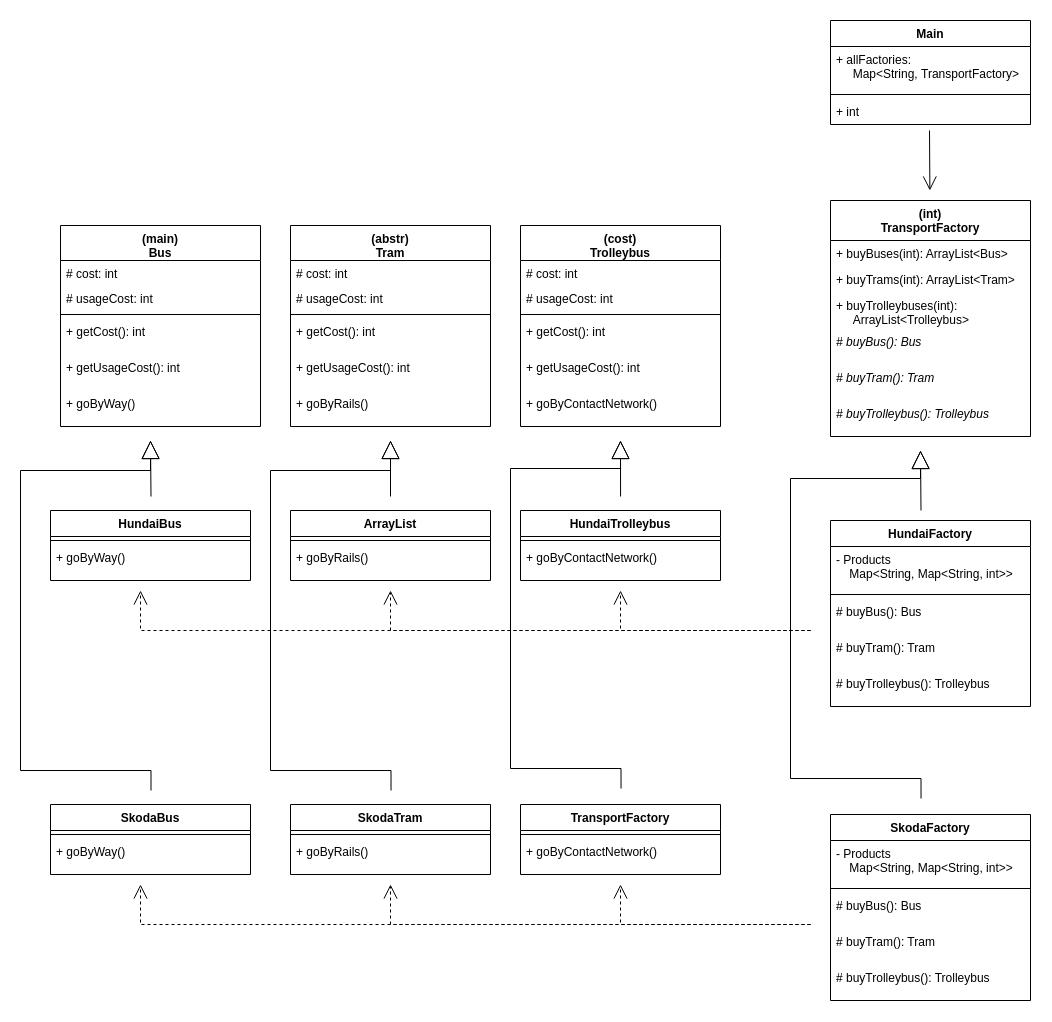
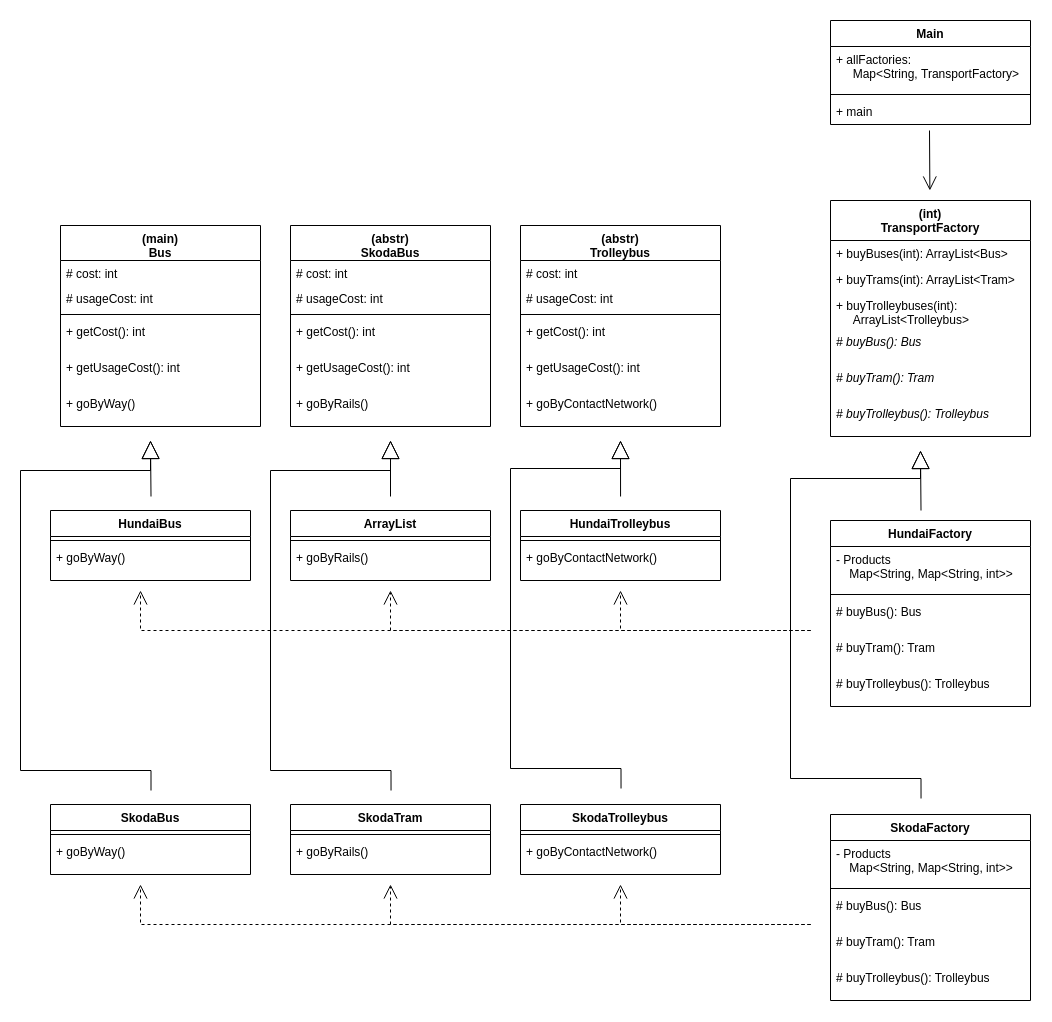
- <mxCell id="5" value="+ int" style="text;strokeColor=none;fillColor=none;align=left;verticalAlign=top;spacingLeft=4;spacingRight=4;overflow=hidden;rotatable=0;points=[[0,0.5],[1,0.5]];portConstraint=eastwest;" vertex="1" parent="2"><mxGeometry y="78" width="200" height="26" as="geometry" /></mxCell>
+ <mxCell id="5" value="+ main" style="text;strokeColor=none;fillColor=none;align=left;verticalAlign=top;spacingLeft=4;spacingRight=4;overflow=hidden;rotatable=0;points=[[0,0.5],[1,0.5]];portConstraint=eastwest;" vertex="1" parent="2"><mxGeometry y="78" width="200" height="26" as="geometry" /></mxCell>
- <mxCell id="28" value="(abstr)&#10;Tram" style="swimlane;fontStyle=1;align=center;verticalAlign=top;childLayout=stackLayout;horizontal=1;startSize=35;horizontalStack=0;resizeParent=1;resizeParentMax=0;resizeLast=0;collapsible=1;marginBottom=0;" vertex="1" parent="1"><mxGeometry x="290" y="225" width="200" height="201" as="geometry" /></mxCell>
+ <mxCell id="28" value="(abstr)&#10;SkodaBus" style="swimlane;fontStyle=1;align=center;verticalAlign=top;childLayout=stackLayout;horizontal=1;startSize=35;horizontalStack=0;resizeParent=1;resizeParentMax=0;resizeLast=0;collapsible=1;marginBottom=0;" vertex="1" parent="1"><mxGeometry x="290" y="225" width="200" height="201" as="geometry" /></mxCell>
- <mxCell id="21" value="(cost)&#10;Trolleybus" style="swimlane;fontStyle=1;align=center;verticalAlign=top;childLayout=stackLayout;horizontal=1;startSize=35;horizontalStack=0;resizeParent=1;resizeParentMax=0;resizeLast=0;collapsible=1;marginBottom=0;" vertex="1" parent="1"><mxGeometry x="520" y="225" width="200" height="201" as="geometry" /></mxCell>
+ <mxCell id="21" value="(abstr)&#10;Trolleybus" style="swimlane;fontStyle=1;align=center;verticalAlign=top;childLayout=stackLayout;horizontal=1;startSize=35;horizontalStack=0;resizeParent=1;resizeParentMax=0;resizeLast=0;collapsible=1;marginBottom=0;" vertex="1" parent="1"><mxGeometry x="520" y="225" width="200" height="201" as="geometry" /></mxCell>
- <mxCell id="70" value="TransportFactory" style="swimlane;fontStyle=1;align=center;verticalAlign=top;childLayout=stackLayout;horizontal=1;startSize=26;horizontalStack=0;resizeParent=1;resizeParentMax=0;resizeLast=0;collapsible=1;marginBottom=0;" vertex="1" parent="1"><mxGeometry x="520" y="804" width="200" height="70" as="geometry" /></mxCell>
+ <mxCell id="70" value="SkodaTrolleybus" style="swimlane;fontStyle=1;align=center;verticalAlign=top;childLayout=stackLayout;horizontal=1;startSize=26;horizontalStack=0;resizeParent=1;resizeParentMax=0;resizeLast=0;collapsible=1;marginBottom=0;" vertex="1" parent="1"><mxGeometry x="520" y="804" width="200" height="70" as="geometry" /></mxCell>
